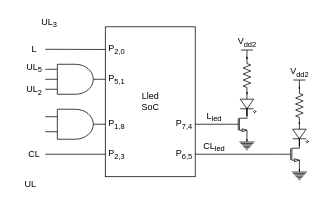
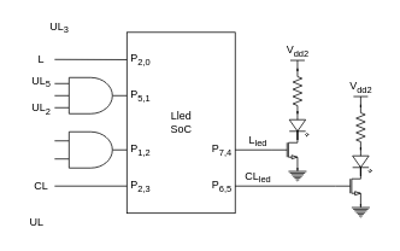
- <mxCell id="9" value="P&lt;sub&gt;1,8&lt;/sub&gt;" style="text;html=1;align=center;verticalAlign=middle;resizable=1;points=[];autosize=1;strokeColor=none;fillColor=none;" vertex="1" parent="1"><mxGeometry x="130" y="155" width="50" height="20" as="geometry" /></mxCell>
+ <mxCell id="9" value="P&lt;sub&gt;1,2&lt;/sub&gt;" style="text;html=1;align=center;verticalAlign=middle;resizable=1;points=[];autosize=1;strokeColor=none;fillColor=none;" vertex="1" parent="1"><mxGeometry x="130" y="155" width="50" height="20" as="geometry" /></mxCell>
